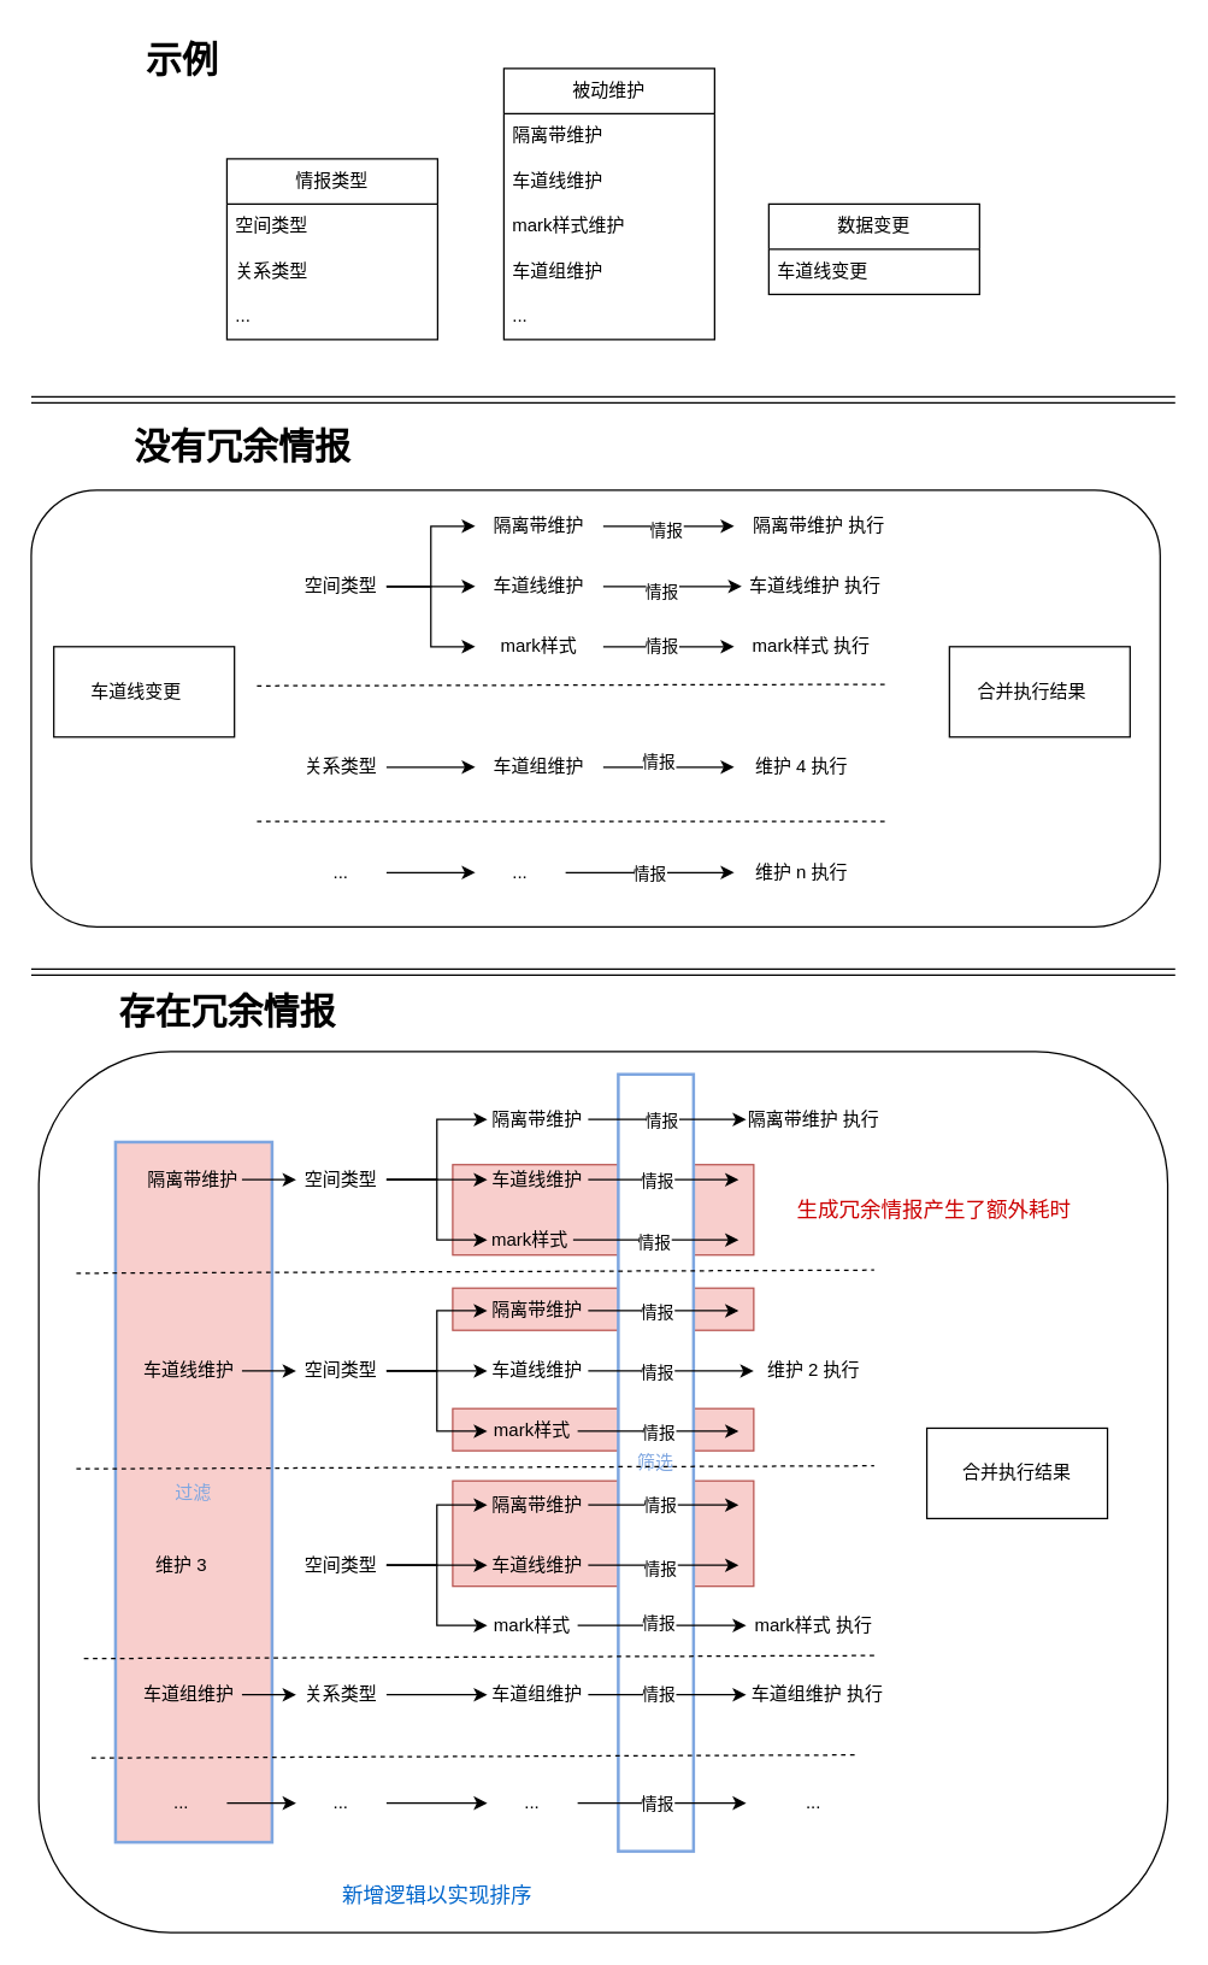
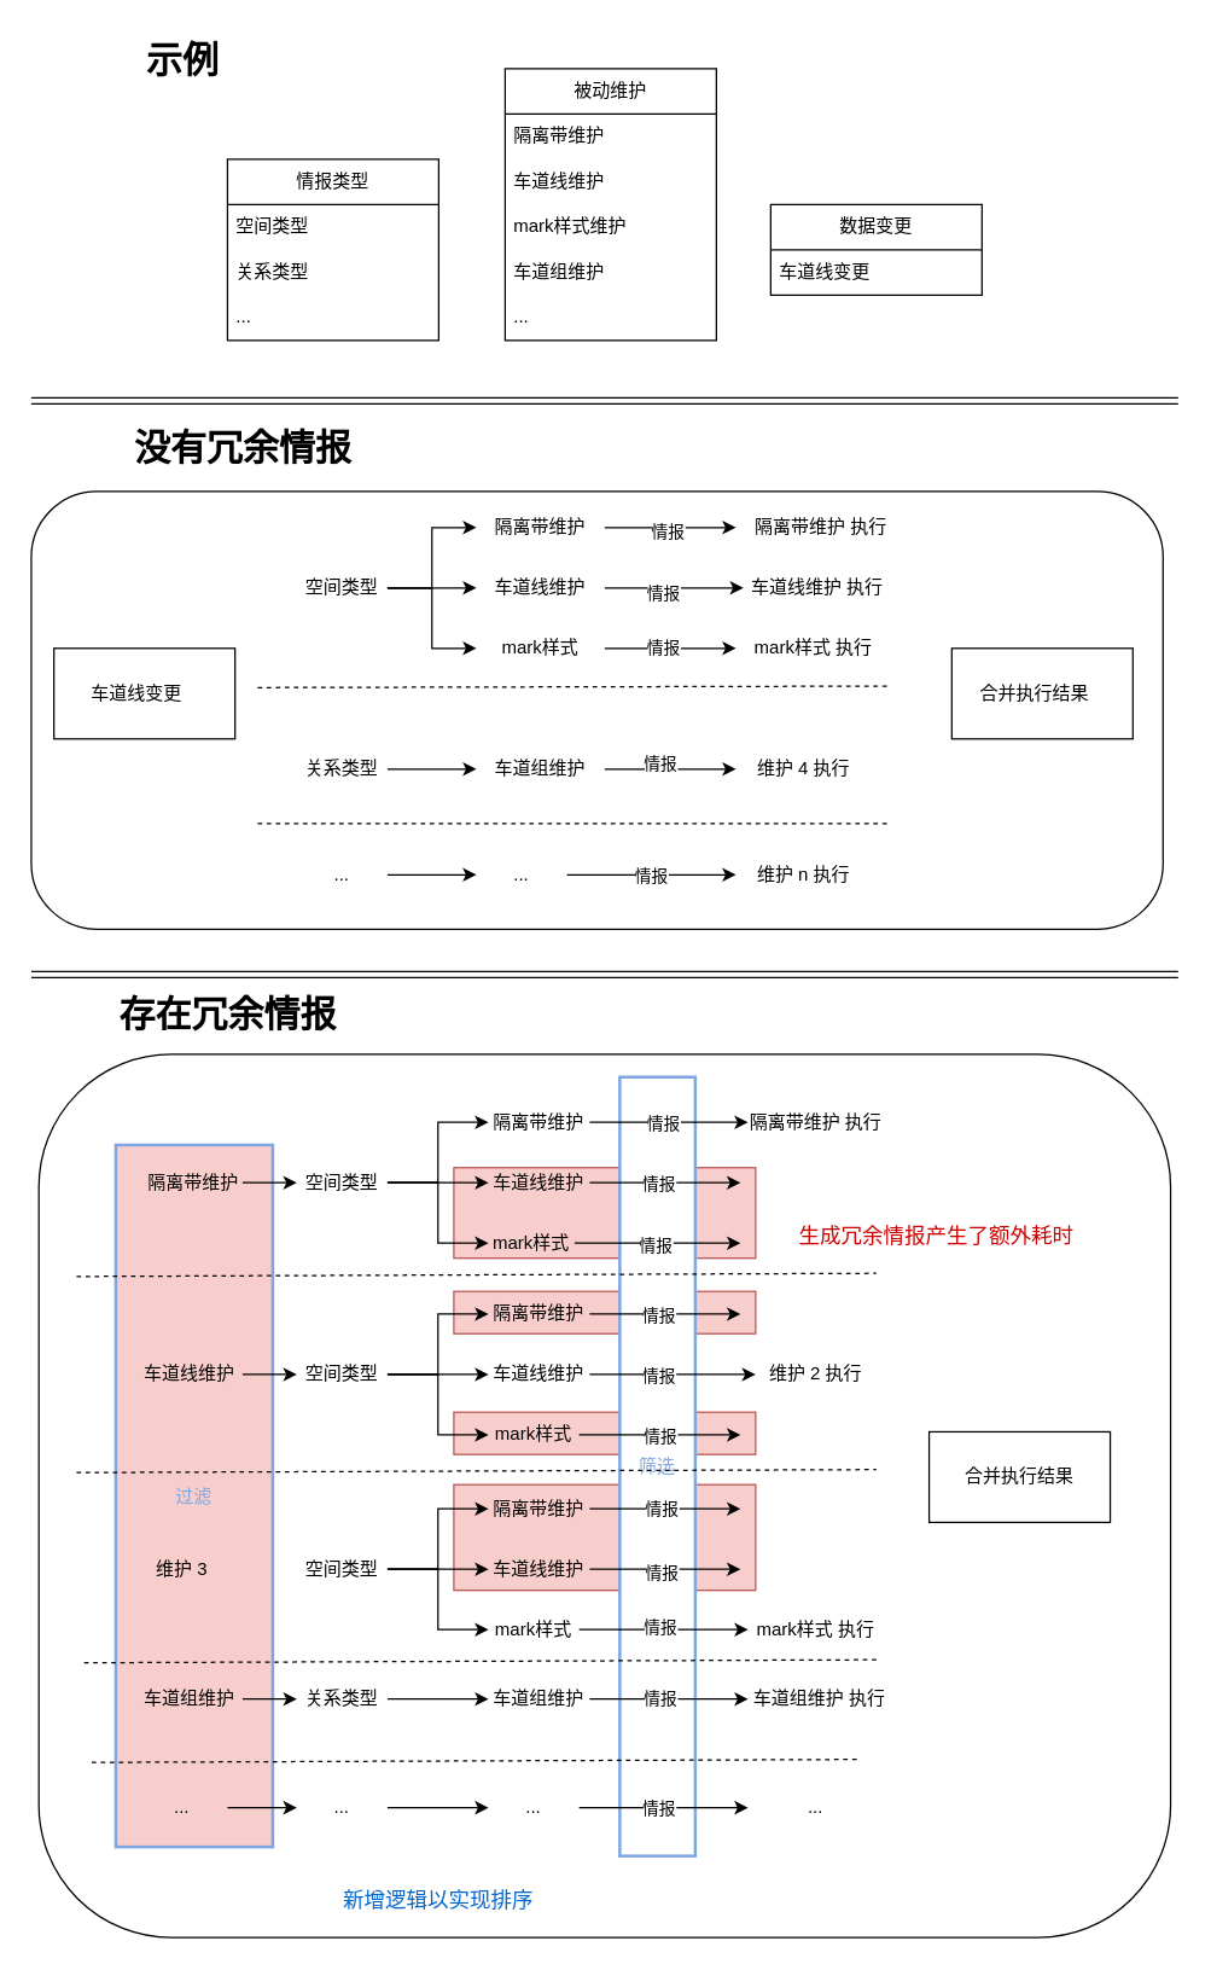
- <mxCell id="127" value="&lt;font color=&quot;#cc0000&quot;&gt;生成冗余情报产生了额外耗时&lt;/font&gt;" style="text;html=1;strokeColor=none;fillColor=none;align=center;verticalAlign=middle;whiteSpace=wrap;rounded=0;fontSize=14;fontColor=#7EA6E0;" parent="1" vertex="1"><mxGeometry x="520" y="788" width="200" height="30" as="geometry" /></mxCell>
+ <mxCell id="127" value="&lt;font color=&quot;#cc0000&quot;&gt;生成冗余情报产生了额外耗时&lt;/font&gt;" style="text;html=1;strokeColor=none;fillColor=none;align=center;verticalAlign=middle;whiteSpace=wrap;rounded=0;fontSize=14;fontColor=#7EA6E0;" parent="1" vertex="1"><mxGeometry x="520" y="803" width="200" height="30" as="geometry" /></mxCell>
